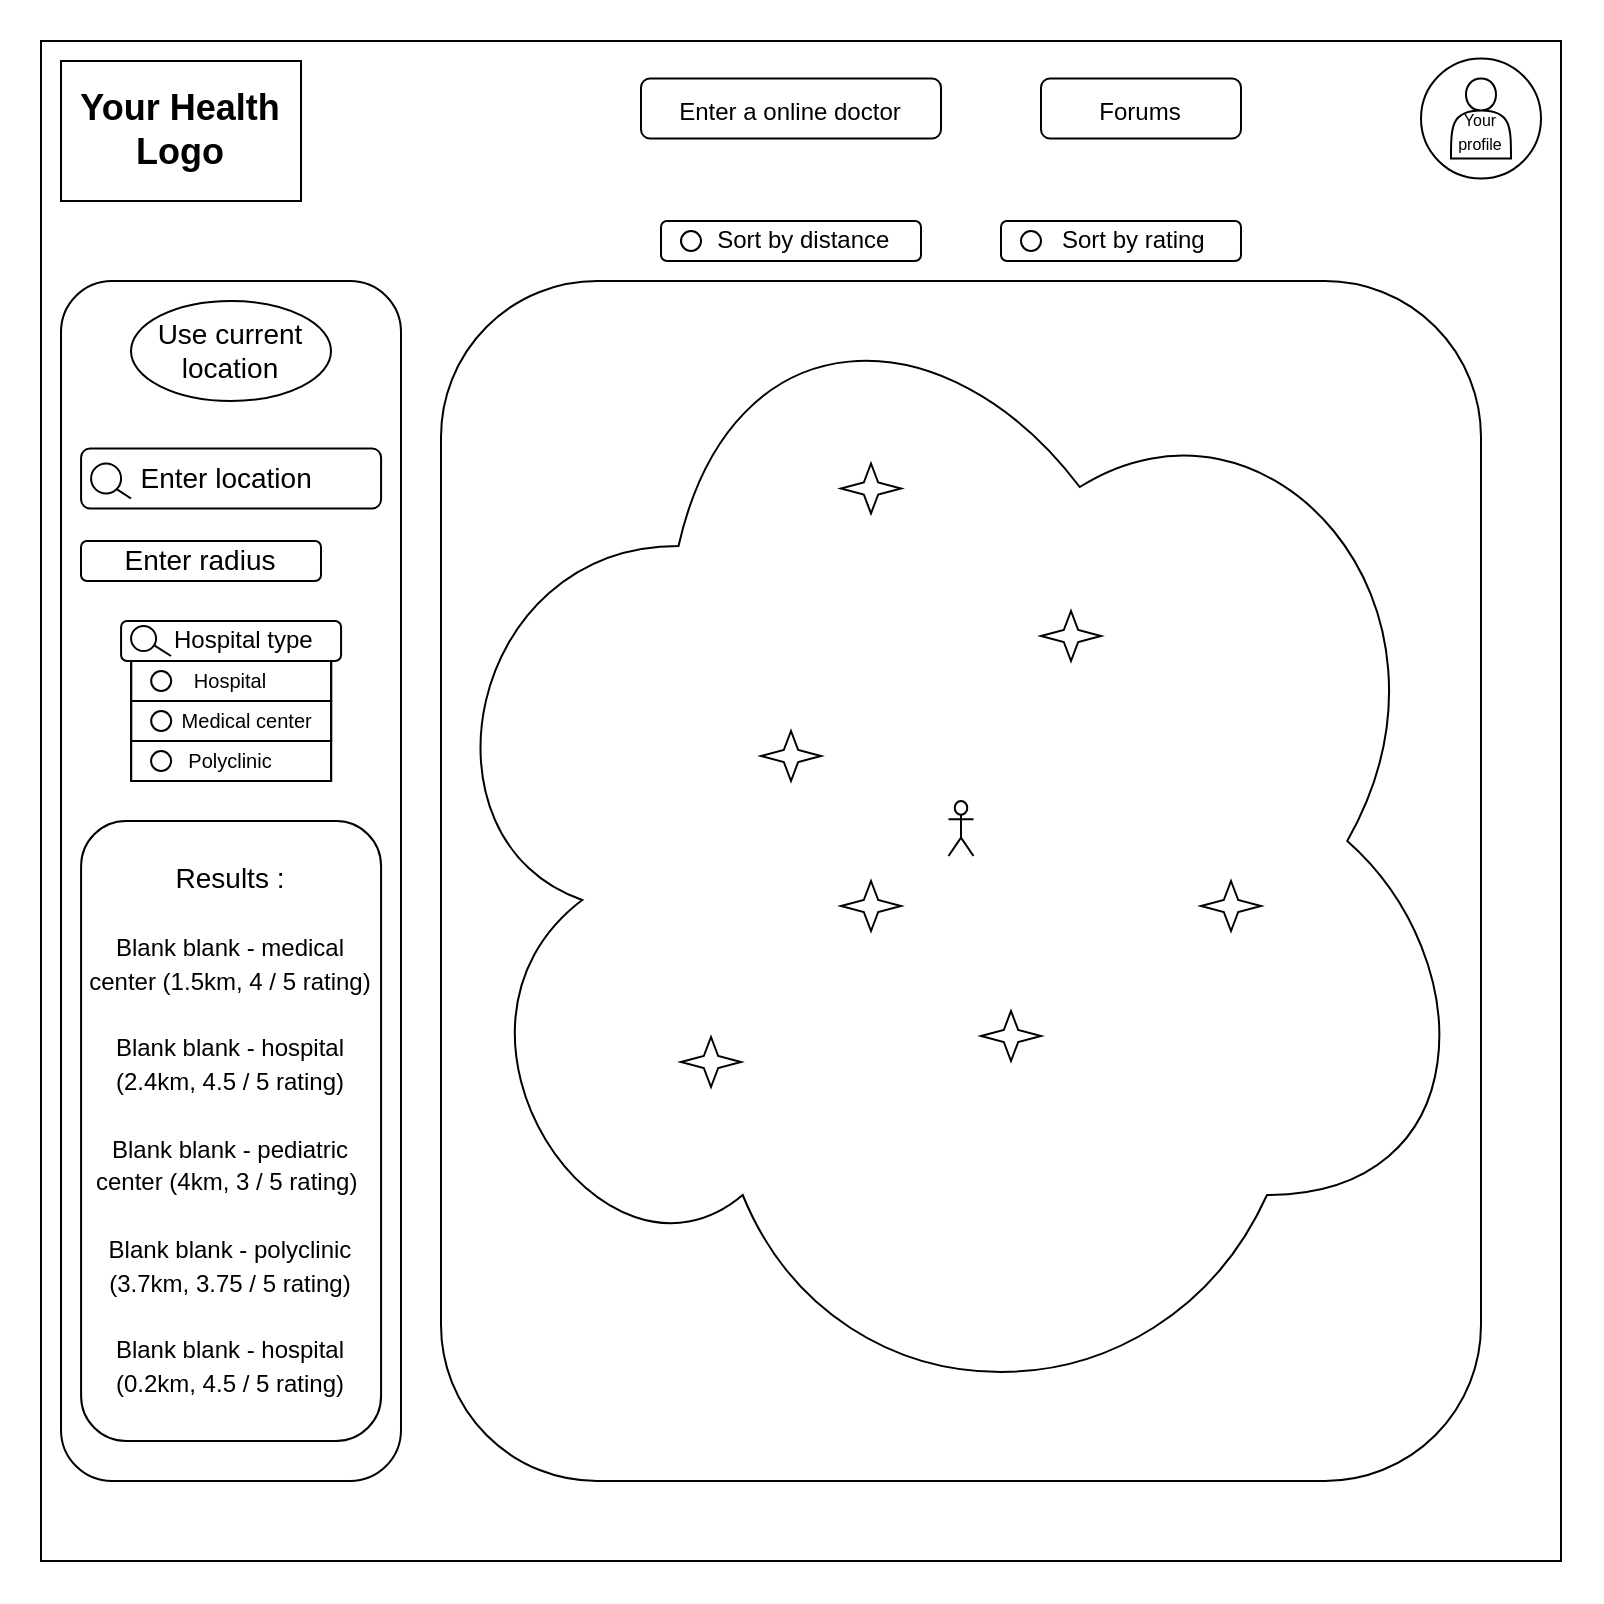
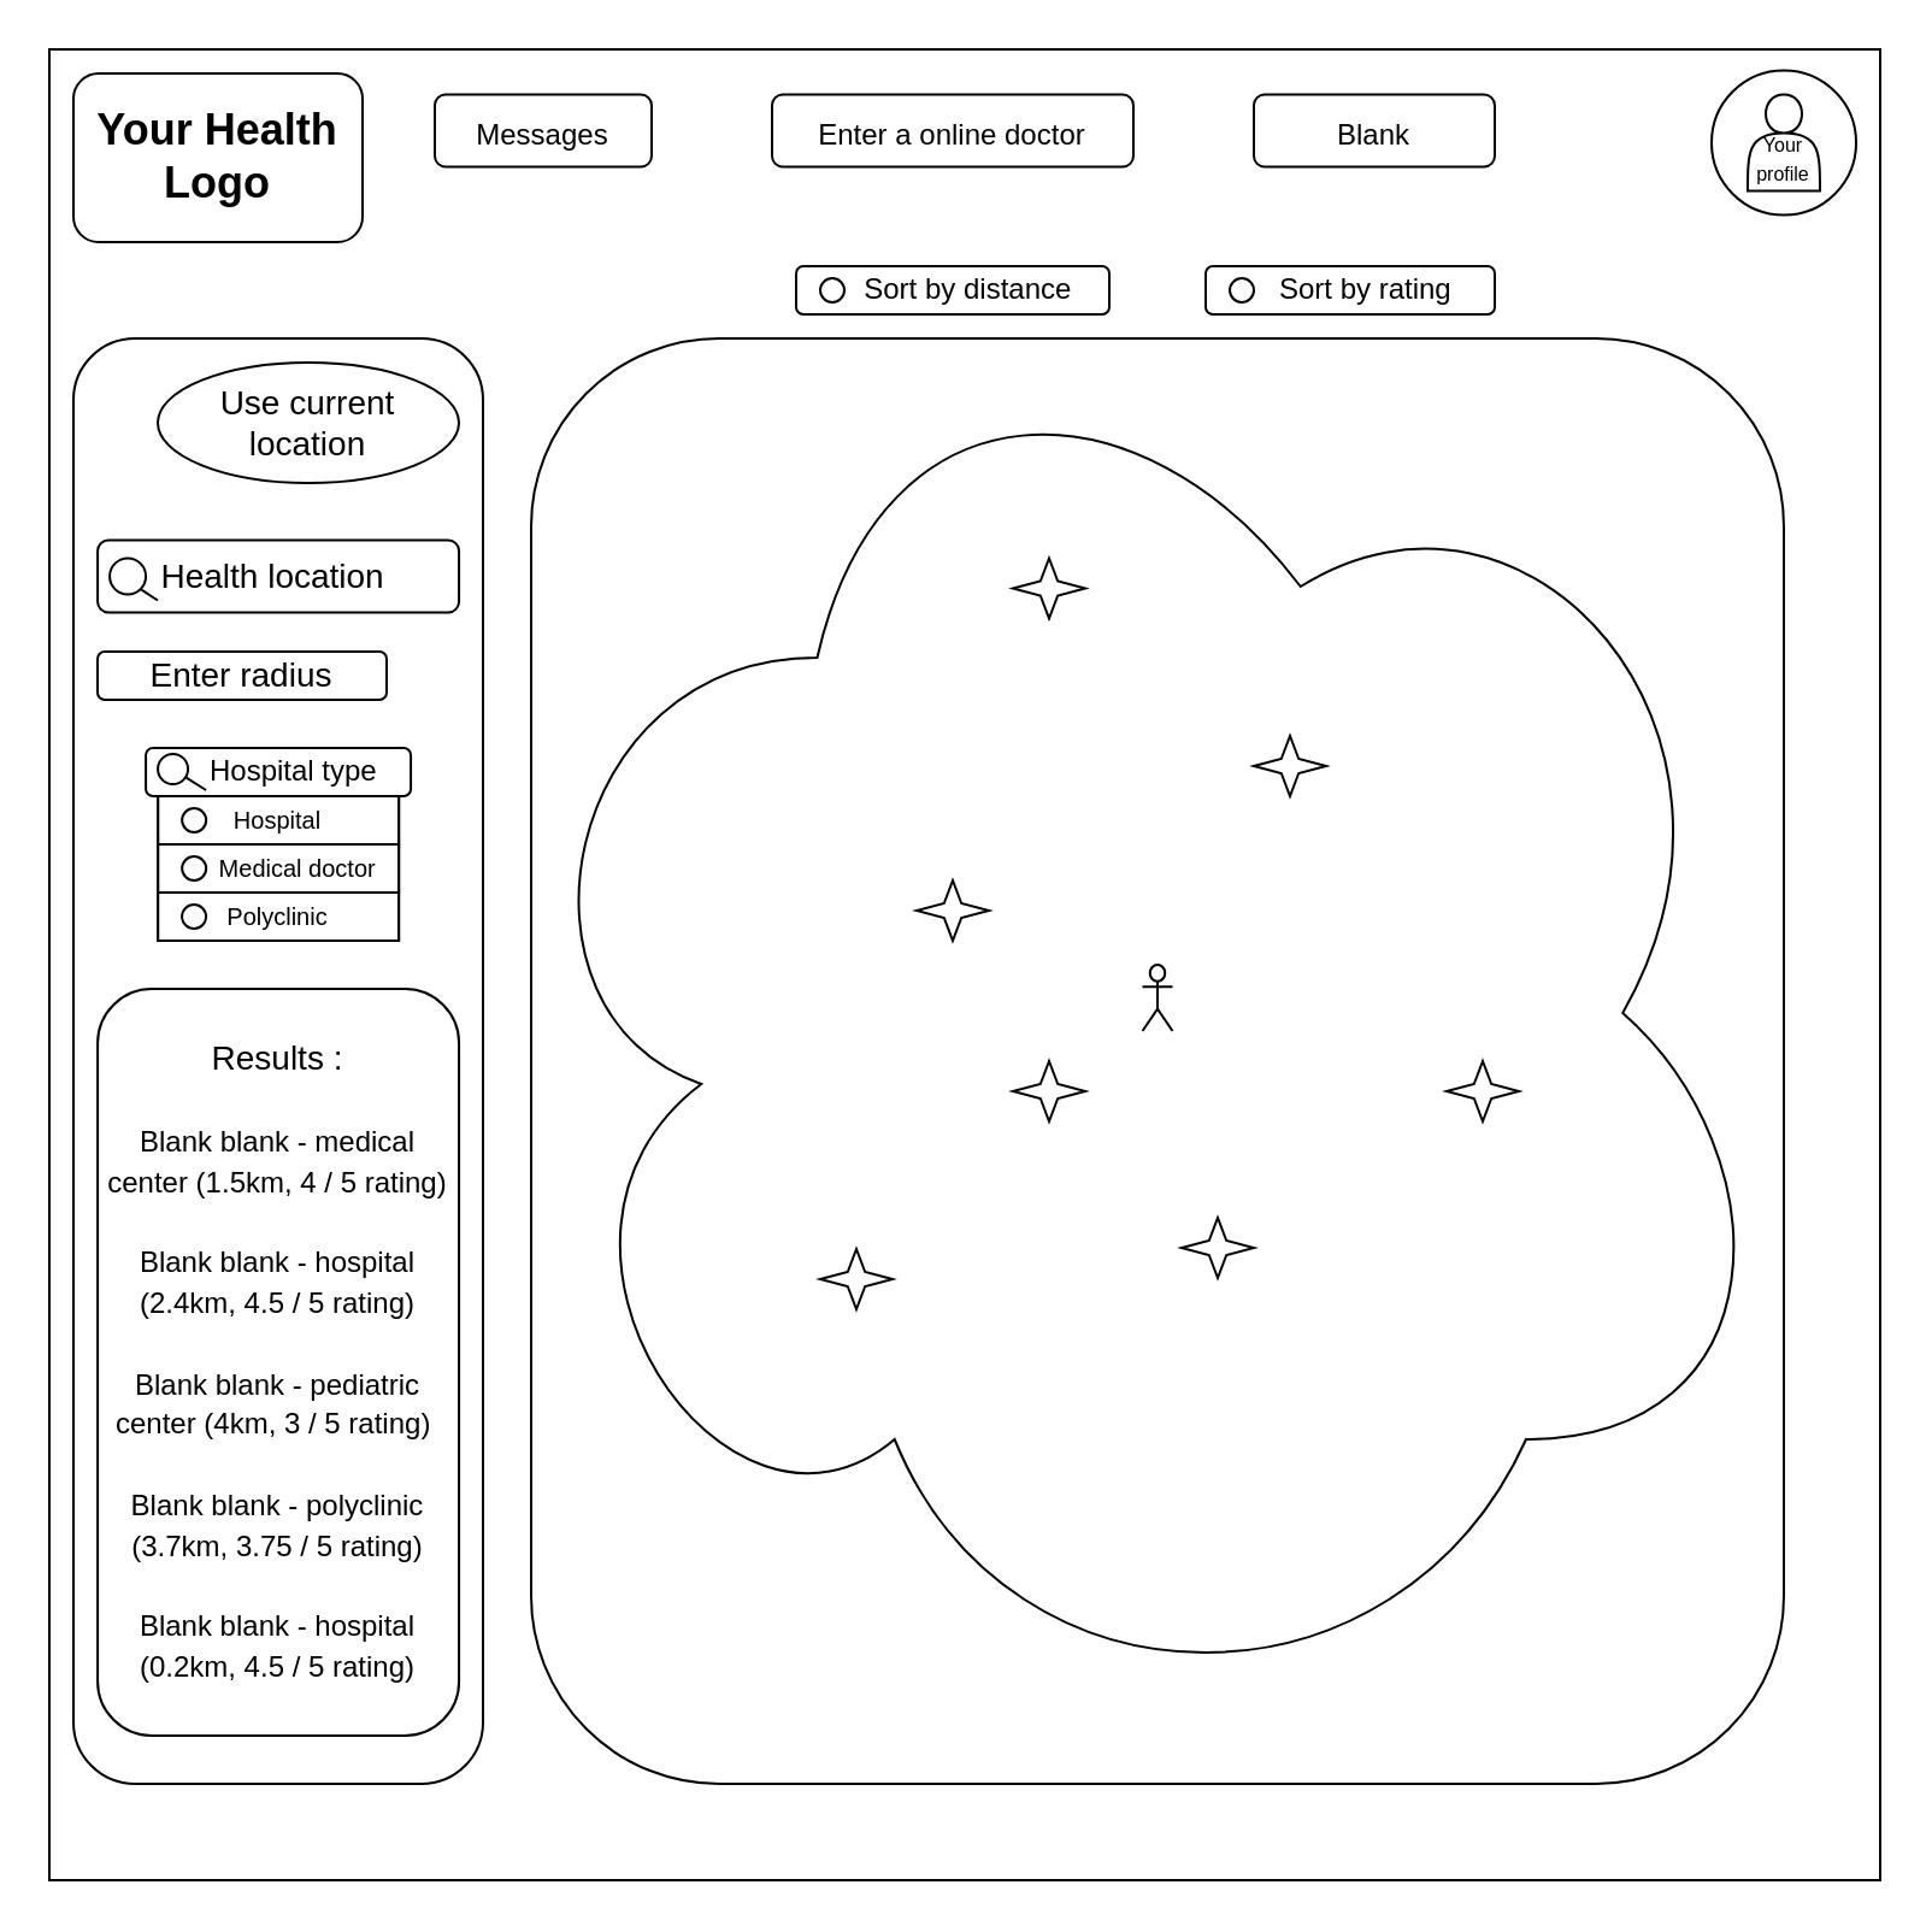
+ <mxCell id="6" value="&lt;font style=&quot;font-size: 12px&quot;&gt;Messages&lt;/font&gt;" style="rounded=1;whiteSpace=wrap;html=1;fontSize=18;fillColor=none;" vertex="1" parent="1"><mxGeometry x="180" y="38.75" width="90" height="30" as="geometry" /></mxCell>
- <mxCell id="7" value="&lt;font style=&quot;font-size: 12px&quot;&gt;Forums&lt;/font&gt;" style="rounded=1;whiteSpace=wrap;html=1;fontSize=18;fillColor=none;" vertex="1" parent="1"><mxGeometry x="520" y="38.75" width="100" height="30" as="geometry" /></mxCell>
+ <mxCell id="7" value="&lt;font style=&quot;font-size: 12px&quot;&gt;Blank&lt;/font&gt;" style="rounded=1;whiteSpace=wrap;html=1;fontSize=18;fillColor=none;" vertex="1" parent="1"><mxGeometry x="520" y="38.75" width="100" height="30" as="geometry" /></mxCell>
- <mxCell id="5" value="&lt;font style=&quot;font-size: 18px&quot;&gt;&lt;b&gt;Your Health&lt;br&gt;Logo&lt;/b&gt;&lt;/font&gt;" style="whiteSpace=wrap;html=1;fontSize=14;fillColor=none;rounded=0;" vertex="1" parent="1"><mxGeometry x="30" y="30" width="120" height="70" as="geometry" /></mxCell>
+ <mxCell id="5" value="&lt;font style=&quot;font-size: 18px&quot;&gt;&lt;b&gt;Your Health&lt;br&gt;Logo&lt;/b&gt;&lt;/font&gt;" style="rounded=1;whiteSpace=wrap;html=1;fontSize=14;fillColor=none;" vertex="1" parent="1"><mxGeometry x="30" y="30" width="120" height="70" as="geometry" /></mxCell>
- <mxCell id="11" value="&lt;font style=&quot;font-size: 14px&quot;&gt;Use current location&lt;/font&gt;" style="ellipse;whiteSpace=wrap;html=1;fillColor=none;" vertex="1" parent="1"><mxGeometry x="65" y="150" width="100" height="50" as="geometry" /></mxCell>
+ <mxCell id="11" value="&lt;font style=&quot;font-size: 14px&quot;&gt;Use current location&lt;/font&gt;" style="ellipse;whiteSpace=wrap;html=1;fillColor=none;" vertex="1" parent="1"><mxGeometry x="65" y="150" width="125" height="50" as="geometry" /></mxCell>
- <mxCell id="12" value="Enter location&amp;nbsp;" style="rounded=1;whiteSpace=wrap;html=1;fontSize=14;fillColor=none;" vertex="1" parent="1"><mxGeometry x="40.04" y="223.75" width="150" height="30" as="geometry" /></mxCell>
+ <mxCell id="12" value="Health location&amp;nbsp;" style="rounded=1;whiteSpace=wrap;html=1;fontSize=14;fillColor=none;" vertex="1" parent="1"><mxGeometry x="40.04" y="223.75" width="150" height="30" as="geometry" /></mxCell>
- <mxCell id="25" value="&lt;font style=&quot;font-size: 10px&quot;&gt;&amp;nbsp; &amp;nbsp; &amp;nbsp; Medical center&lt;/font&gt;" style="rounded=0;whiteSpace=wrap;html=1;fontSize=12;fillColor=none;" vertex="1" parent="1"><mxGeometry x="65.08" y="350" width="100" height="20" as="geometry" /></mxCell>
+ <mxCell id="25" value="&lt;font style=&quot;font-size: 10px&quot;&gt;&amp;nbsp; &amp;nbsp; &amp;nbsp; Medical doctor&lt;/font&gt;" style="rounded=0;whiteSpace=wrap;html=1;fontSize=12;fillColor=none;" vertex="1" parent="1"><mxGeometry x="65.08" y="350" width="100" height="20" as="geometry" /></mxCell>
